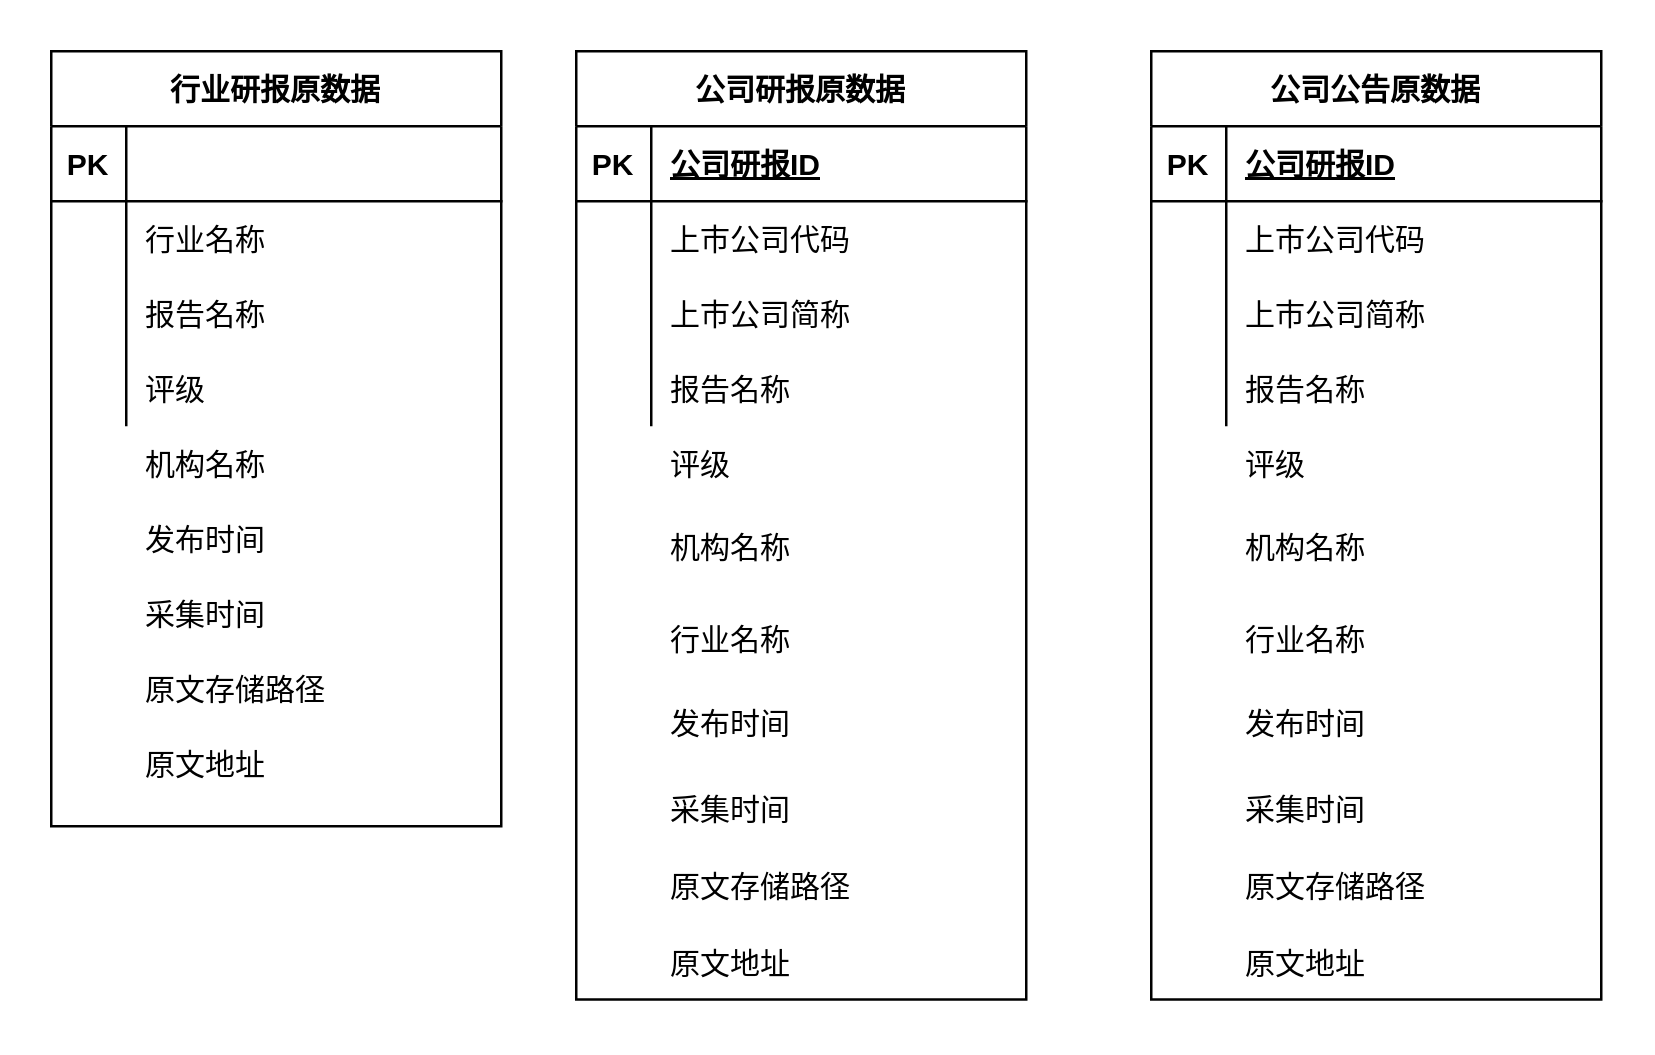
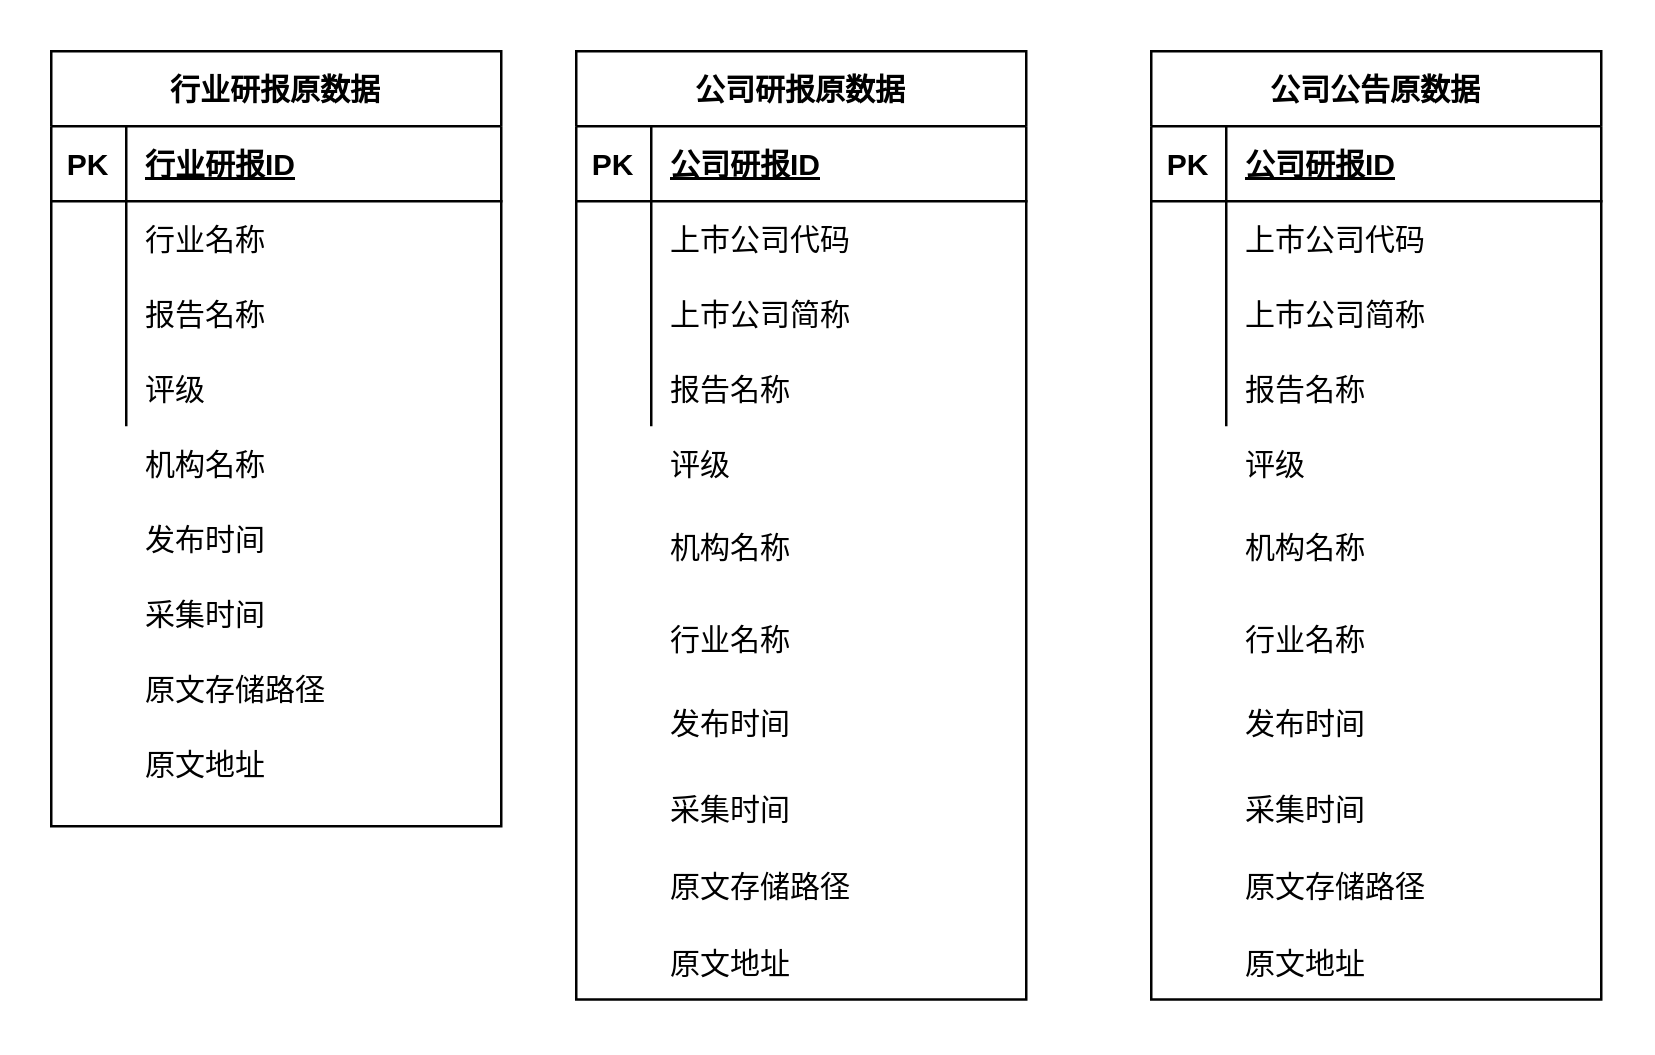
+ <mxCell id="6" value="行业研报ID" style="shape=partialRectangle;connectable=0;fillColor=none;top=0;left=0;bottom=0;right=0;align=left;spacingLeft=6;fontStyle=5;overflow=hidden;" vertex="1" parent="4"><mxGeometry x="30" width="150" height="30" as="geometry" /></mxCell>
